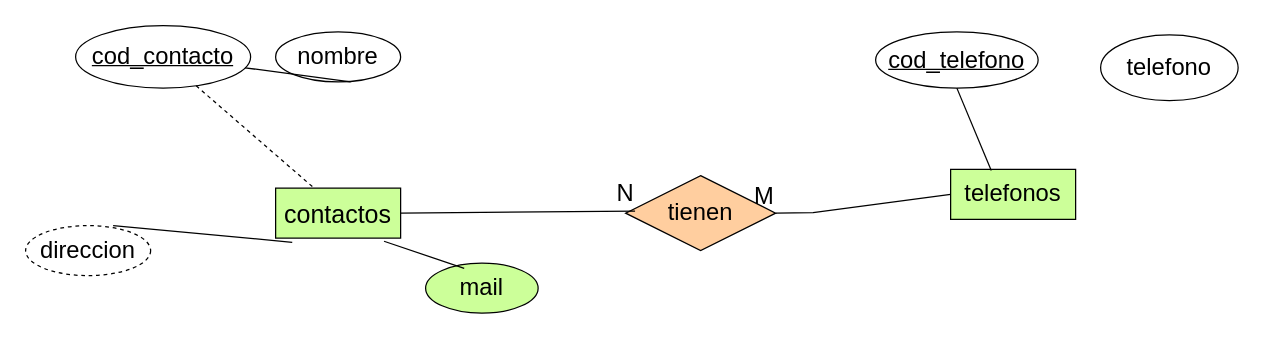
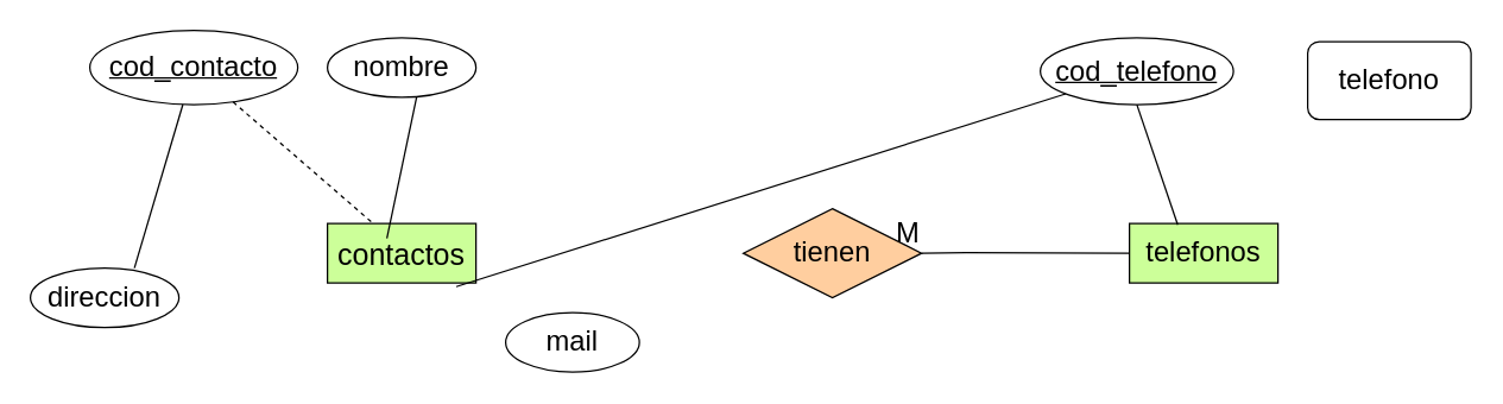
- <mxCell id="6" value="telefono" style="ellipse;whiteSpace=wrap;html=1;align=center;fontSize=19;" vertex="1" parent="1"><mxGeometry x="880" y="27.5" width="110" height="52.5" as="geometry" /></mxCell>
+ <mxCell id="6" value="telefono" style="whiteSpace=wrap;html=1;align=center;fontSize=19;rounded=1;" vertex="1" parent="1"><mxGeometry x="880" y="27.5" width="110" height="52.5" as="geometry" /></mxCell>
- <mxCell id="5" value="" style="endArrow=none;html=1;rounded=0;exitX=0.6;exitY=1;exitDx=0;exitDy=0;exitPerimeter=0;" edge="1" parent="1" source="4" target="3"><mxGeometry relative="1" as="geometry"><mxPoint x="190" y="190" as="sourcePoint" /><mxPoint x="350" y="190" as="targetPoint" /></mxGeometry></mxCell>
+ <mxCell id="5" value="" style="endArrow=none;html=1;rounded=0;exitX=0.6;exitY=1;exitDx=0;exitDy=0;exitPerimeter=0;entryX=0.4;entryY=0.25;entryDx=0;entryDy=0;entryPerimeter=0;" edge="1" parent="1" source="4" target="2"><mxGeometry relative="1" as="geometry"><mxPoint x="190" y="190" as="sourcePoint" /><mxPoint x="350" y="190" as="targetPoint" /></mxGeometry></mxCell>
- <mxCell id="12" value="telefonos" style="whiteSpace=wrap;html=1;align=center;fontSize=19;fillColor=#CCFF99;" vertex="1" parent="1"><mxGeometry x="760" y="135" width="100" height="40" as="geometry" /></mxCell>
+ <mxCell id="12" value="telefonos" style="whiteSpace=wrap;html=1;align=center;fontSize=19;fillColor=#CCFF99;" vertex="1" parent="1"><mxGeometry x="760" y="150" width="100" height="40" as="geometry" /></mxCell>
- <mxCell id="14" value="" style="endArrow=none;html=1;rounded=0;entryX=0.063;entryY=0.472;entryDx=0;entryDy=0;entryPerimeter=0;exitX=1;exitY=0.5;exitDx=0;exitDy=0;" edge="1" parent="1" source="2" target="13"><mxGeometry relative="1" as="geometry"><mxPoint x="350" y="168" as="sourcePoint" /><mxPoint x="480" y="169.58" as="targetPoint" /></mxGeometry></mxCell>
- <mxCell id="15" value="&lt;font style=&quot;font-size: 19px;&quot;&gt;N&lt;/font&gt;" style="resizable=0;html=1;whiteSpace=wrap;align=right;verticalAlign=bottom;" connectable="0" vertex="1" parent="14"><mxGeometry x="1" relative="1" as="geometry" /></mxCell>
- <mxCell id="10" value="" style="endArrow=none;html=1;rounded=0;exitX=0.7;exitY=0;exitDx=0;exitDy=0;exitPerimeter=0;entryX=0.133;entryY=1.083;entryDx=0;entryDy=0;entryPerimeter=0;" edge="1" parent="1" source="8" target="2"><mxGeometry relative="1" as="geometry"><mxPoint x="190" y="190" as="sourcePoint" /><mxPoint x="350" y="190" as="targetPoint" /></mxGeometry></mxCell>
+ <mxCell id="10" value="" style="endArrow=none;html=1;rounded=0;exitX=0.7;exitY=0;exitDx=0;exitDy=0;exitPerimeter=0;" edge="1" parent="1" source="8" target="3"><mxGeometry relative="1" as="geometry"><mxPoint x="190" y="190" as="sourcePoint" /><mxPoint x="350" y="190" as="targetPoint" /></mxGeometry></mxCell>
- <mxCell id="8" value="direccion" style="ellipse;whiteSpace=wrap;html=1;align=center;fontSize=19;dashed=1;" vertex="1" parent="1"><mxGeometry x="20" y="180" width="100" height="40" as="geometry" /></mxCell>
+ <mxCell id="8" value="direccion" style="ellipse;whiteSpace=wrap;html=1;align=center;fontSize=19;" vertex="1" parent="1"><mxGeometry x="20" y="180" width="100" height="40" as="geometry" /></mxCell>
- <mxCell id="9" value="" style="endArrow=none;html=1;rounded=0;exitX=0.867;exitY=1.063;exitDx=0;exitDy=0;exitPerimeter=0;entryX=0.343;entryY=0.104;entryDx=0;entryDy=0;entryPerimeter=0;" edge="1" parent="1" source="2" target="7"><mxGeometry relative="1" as="geometry"><mxPoint x="190" y="190" as="sourcePoint" /><mxPoint x="350" y="190" as="targetPoint" /></mxGeometry></mxCell>
+ <mxCell id="9" value="" style="endArrow=none;html=1;rounded=0;exitX=0.867;exitY=1.063;exitDx=0;exitDy=0;exitPerimeter=0;" edge="1" parent="1" source="2" target="18"><mxGeometry relative="1" as="geometry"><mxPoint x="190" y="190" as="sourcePoint" /><mxPoint x="350" y="190" as="targetPoint" /></mxGeometry></mxCell>
- <mxCell id="7" value="mail" style="ellipse;whiteSpace=wrap;html=1;align=center;fontSize=19;fillColor=#ccff99;" vertex="1" parent="1"><mxGeometry x="340" y="210" width="90" height="40" as="geometry" /></mxCell>
+ <mxCell id="7" value="mail" style="ellipse;whiteSpace=wrap;html=1;align=center;fontSize=19;" vertex="1" parent="1"><mxGeometry x="340" y="210" width="90" height="40" as="geometry" /></mxCell>
